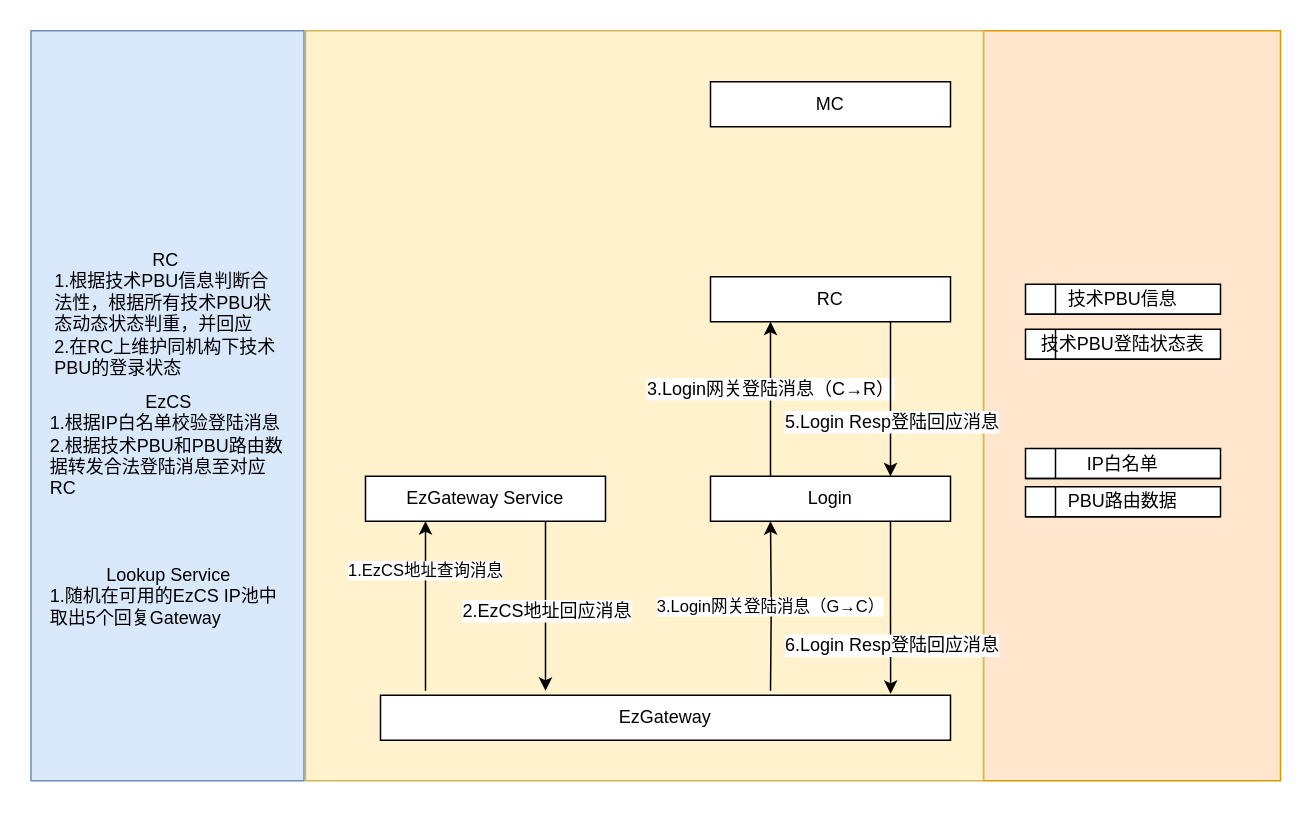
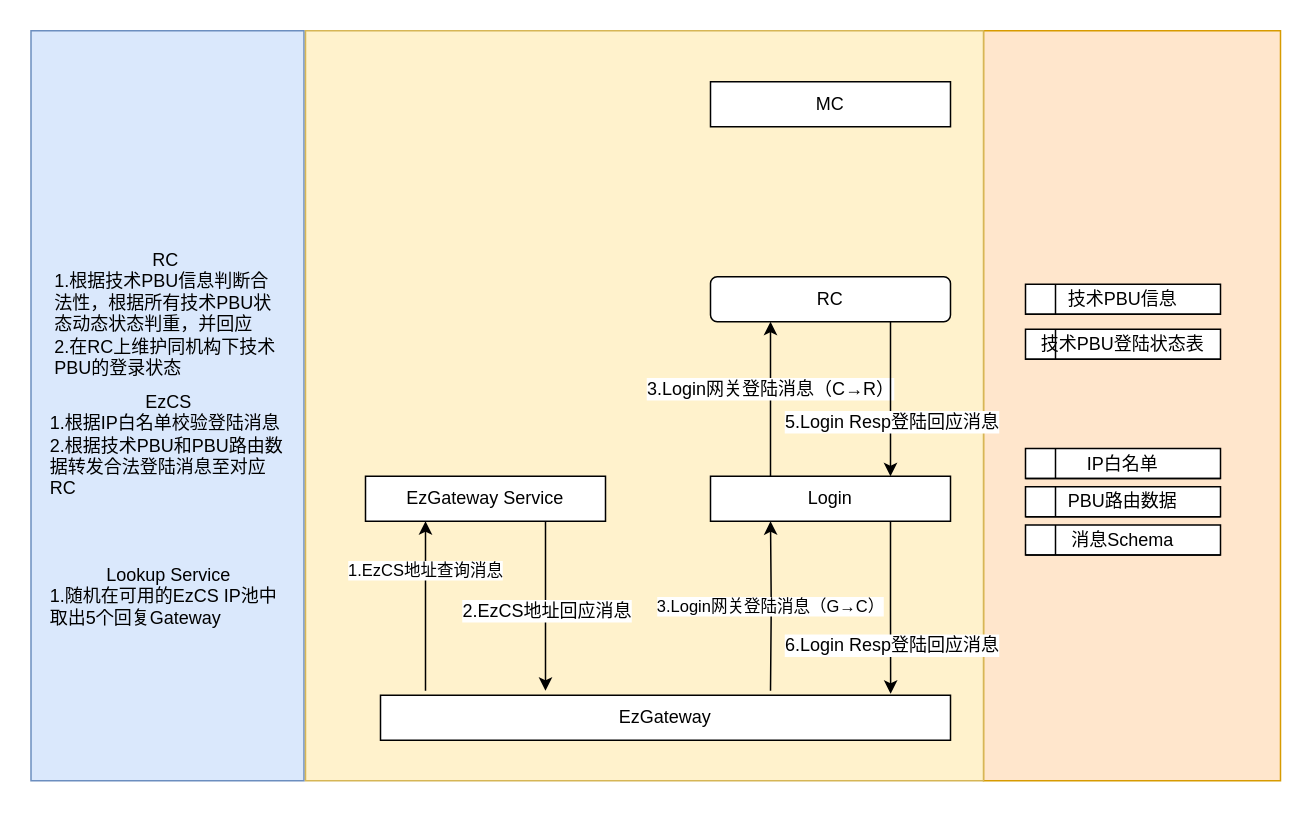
- <mxCell id="14" value="RC&lt;br&gt;" style="rounded=0;whiteSpace=wrap;html=1;" parent="1" vertex="1"><mxGeometry x="473" y="184" width="160" height="30" as="geometry" /></mxCell>
+ <mxCell id="14" value="RC&lt;br&gt;" style="whiteSpace=wrap;html=1;rounded=1;" parent="1" vertex="1"><mxGeometry x="473" y="184" width="160" height="30" as="geometry" /></mxCell>
+ <mxCell id="21" value="消息Schema" style="shape=internalStorage;whiteSpace=wrap;html=1;backgroundOutline=1;" parent="1" vertex="1"><mxGeometry x="683" y="349.5" width="130" height="20" as="geometry" /></mxCell>
